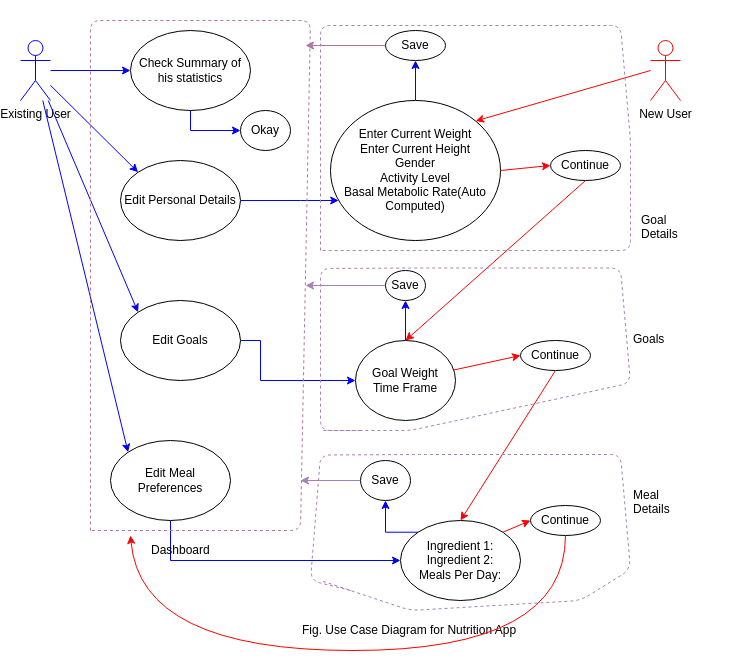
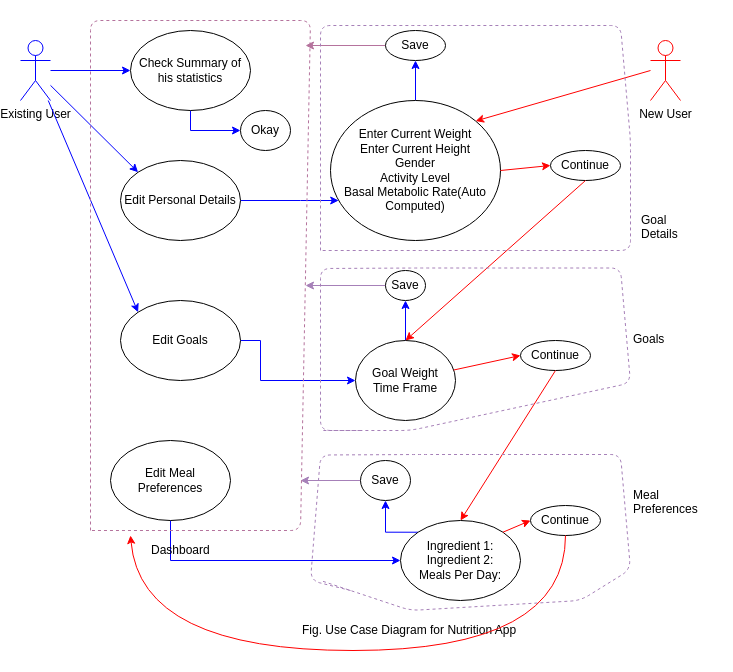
- <mxCell id="27" value="" style="endArrow=classic;html=1;entryX=0;entryY=0;entryDx=0;entryDy=0;strokeColor=#0000FF;" edge="1" parent="1" source="3" target="11"><mxGeometry width="50" height="50" relative="1" as="geometry"><mxPoint x="35" y="161.38" as="sourcePoint" /><mxPoint x="132.574" y="310.216" as="targetPoint" /></mxGeometry></mxCell>
- <mxCell id="45" value="Meal&lt;br&gt;Details&lt;br&gt;" style="text;html=1;resizable=0;points=[];autosize=1;align=left;verticalAlign=top;spacingTop=-4;" vertex="1" parent="1"><mxGeometry x="631" y="485" width="80" height="30" as="geometry" /></mxCell>
+ <mxCell id="45" value="Meal&lt;br&gt;Preferences&lt;br&gt;" style="text;html=1;resizable=0;points=[];autosize=1;align=left;verticalAlign=top;spacingTop=-4;" vertex="1" parent="1"><mxGeometry x="631" y="485" width="80" height="30" as="geometry" /></mxCell>
